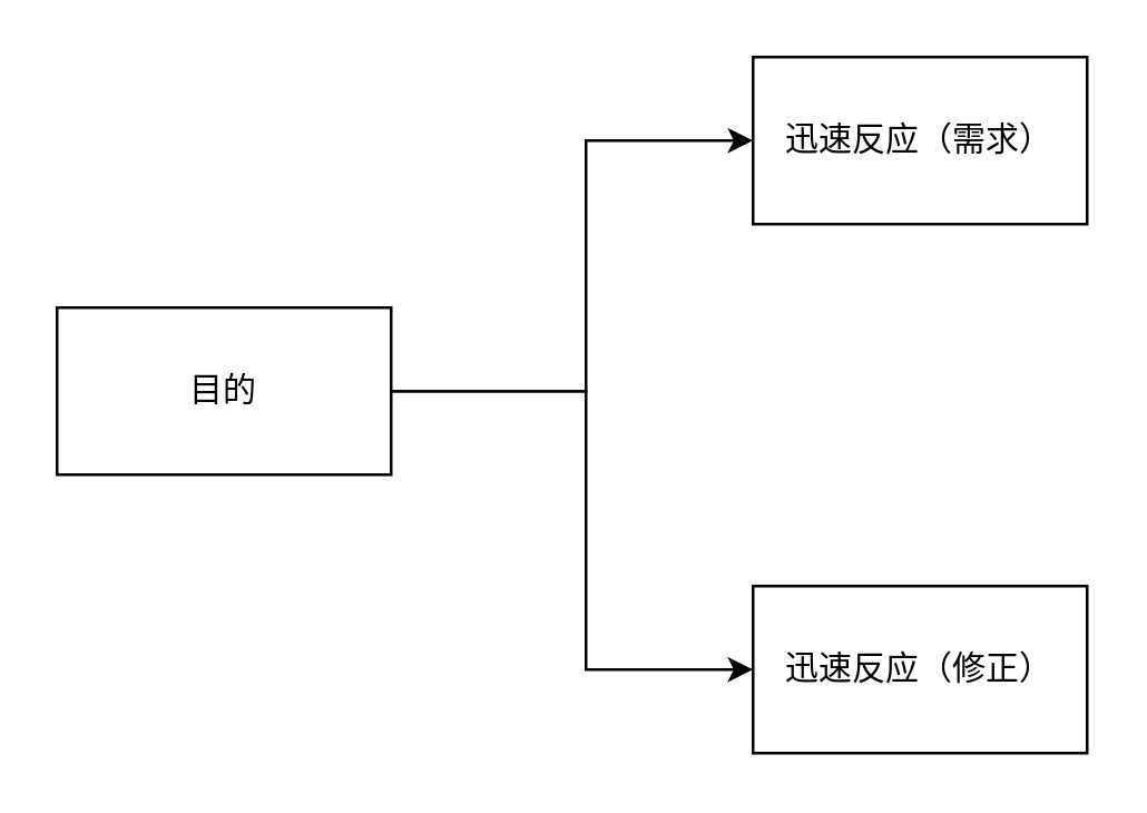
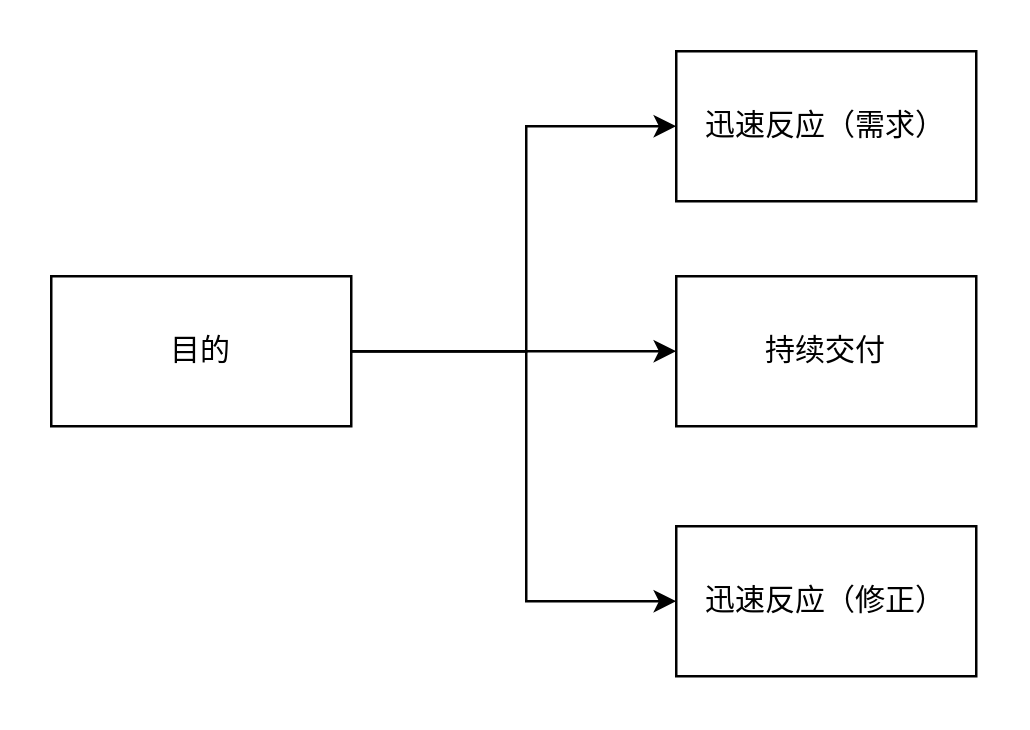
+ <mxCell id="3" value="" style="edgeStyle=orthogonalEdgeStyle;rounded=0;orthogonalLoop=1;jettySize=auto;html=1;" edge="1" parent="1" source="5" target="7"><mxGeometry relative="1" as="geometry" /></mxCell>
+ <mxCell id="7" value="持续交付" style="rounded=0;whiteSpace=wrap;html=1;" vertex="1" parent="1"><mxGeometry x="270" y="110" width="120" height="60" as="geometry" /></mxCell>
